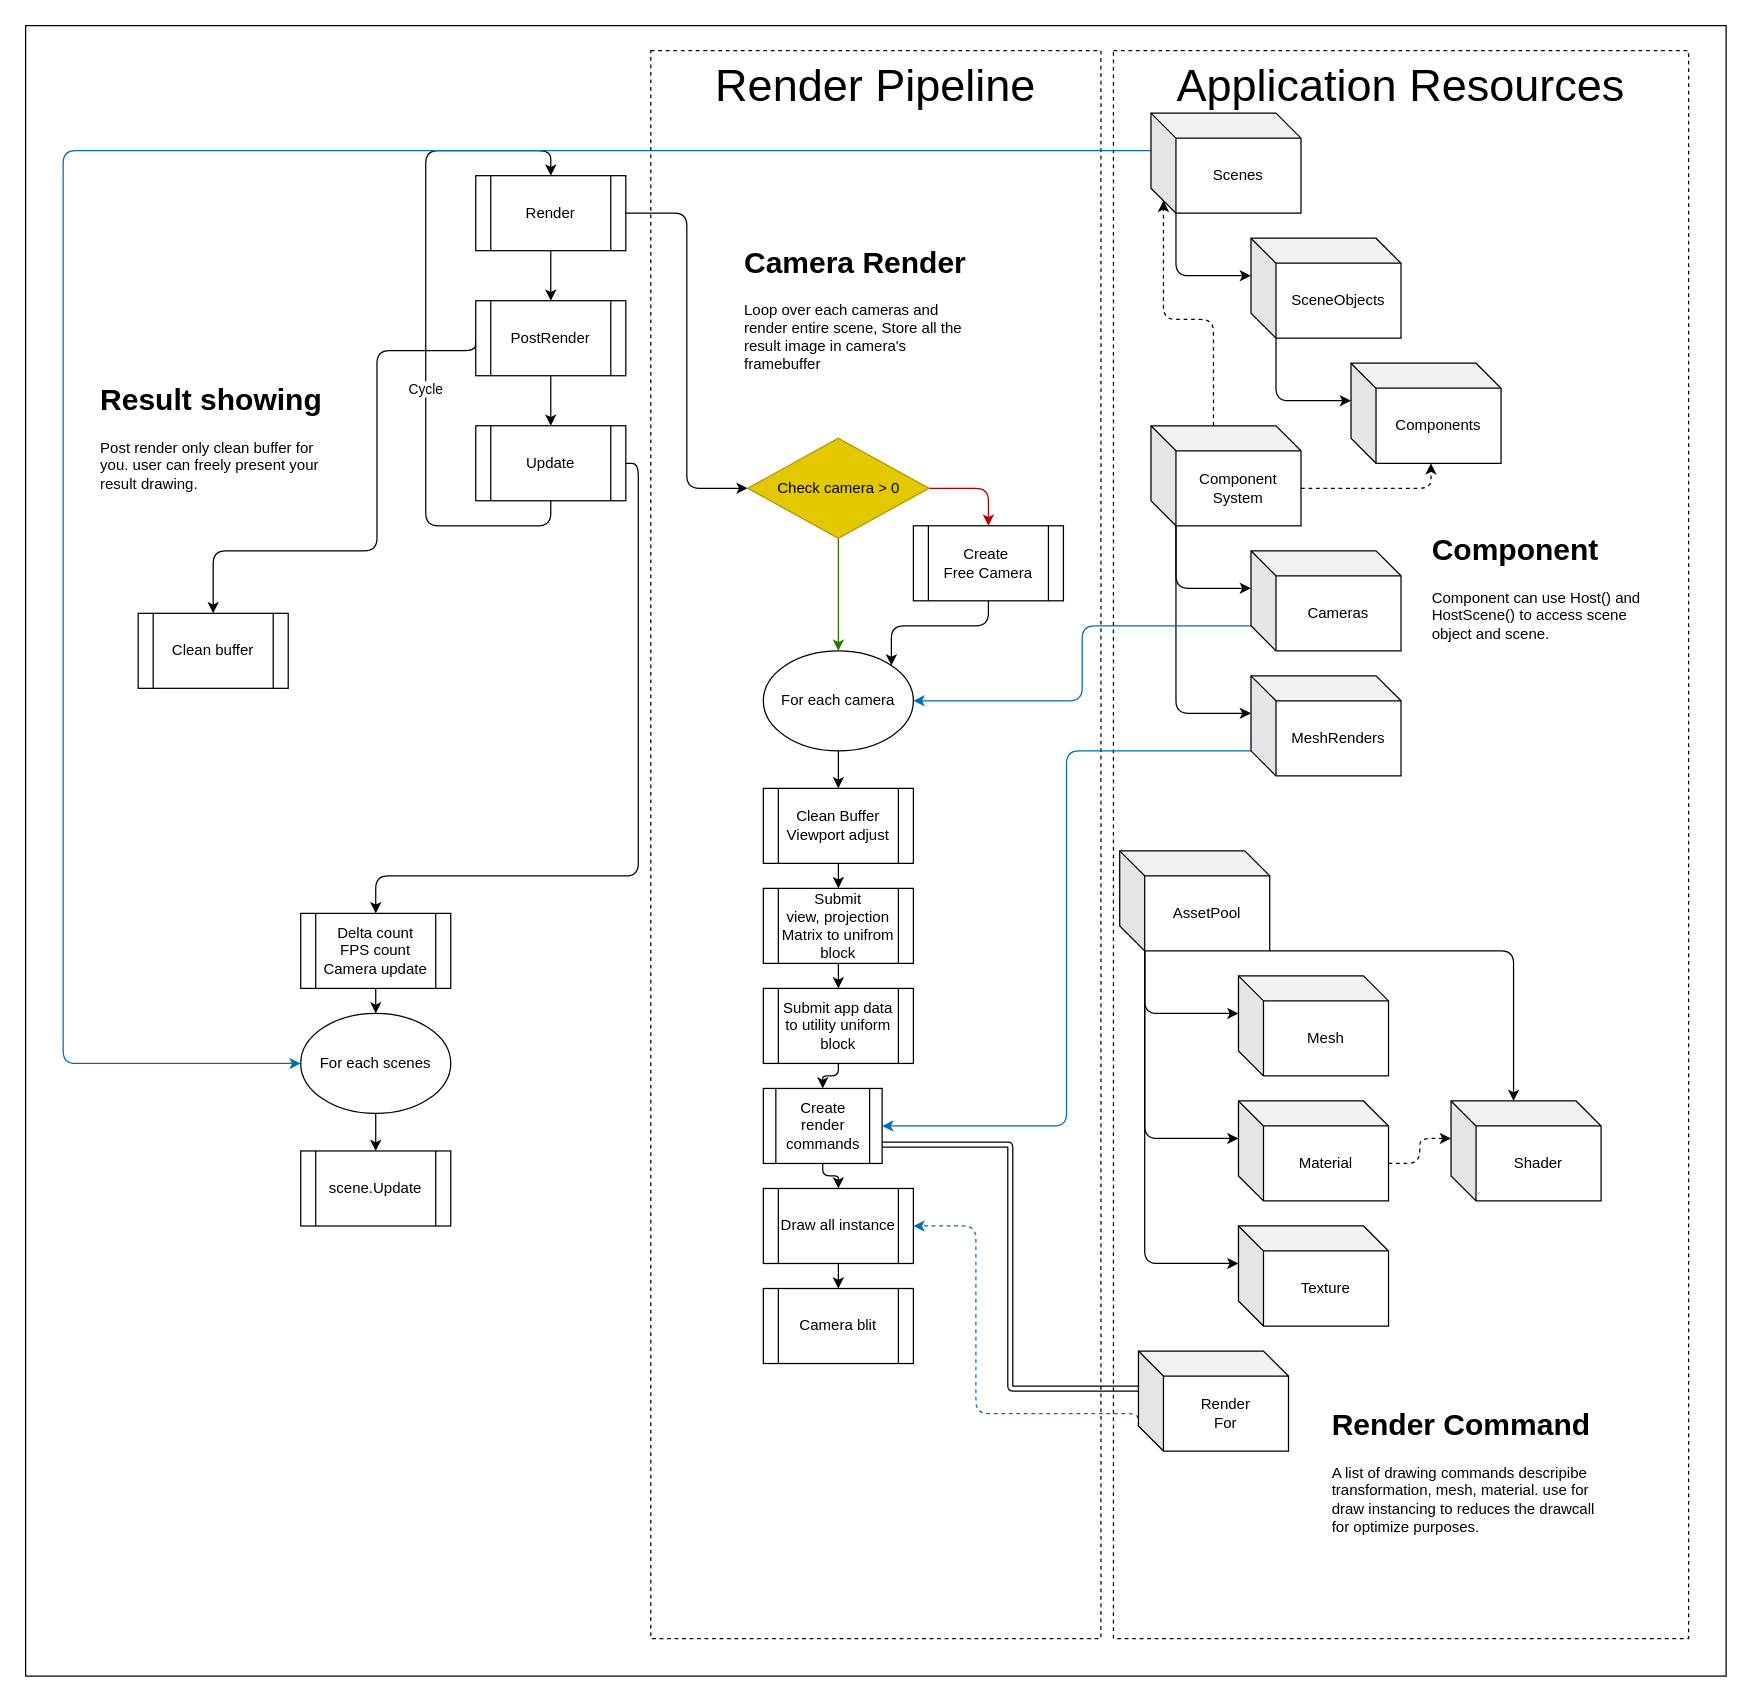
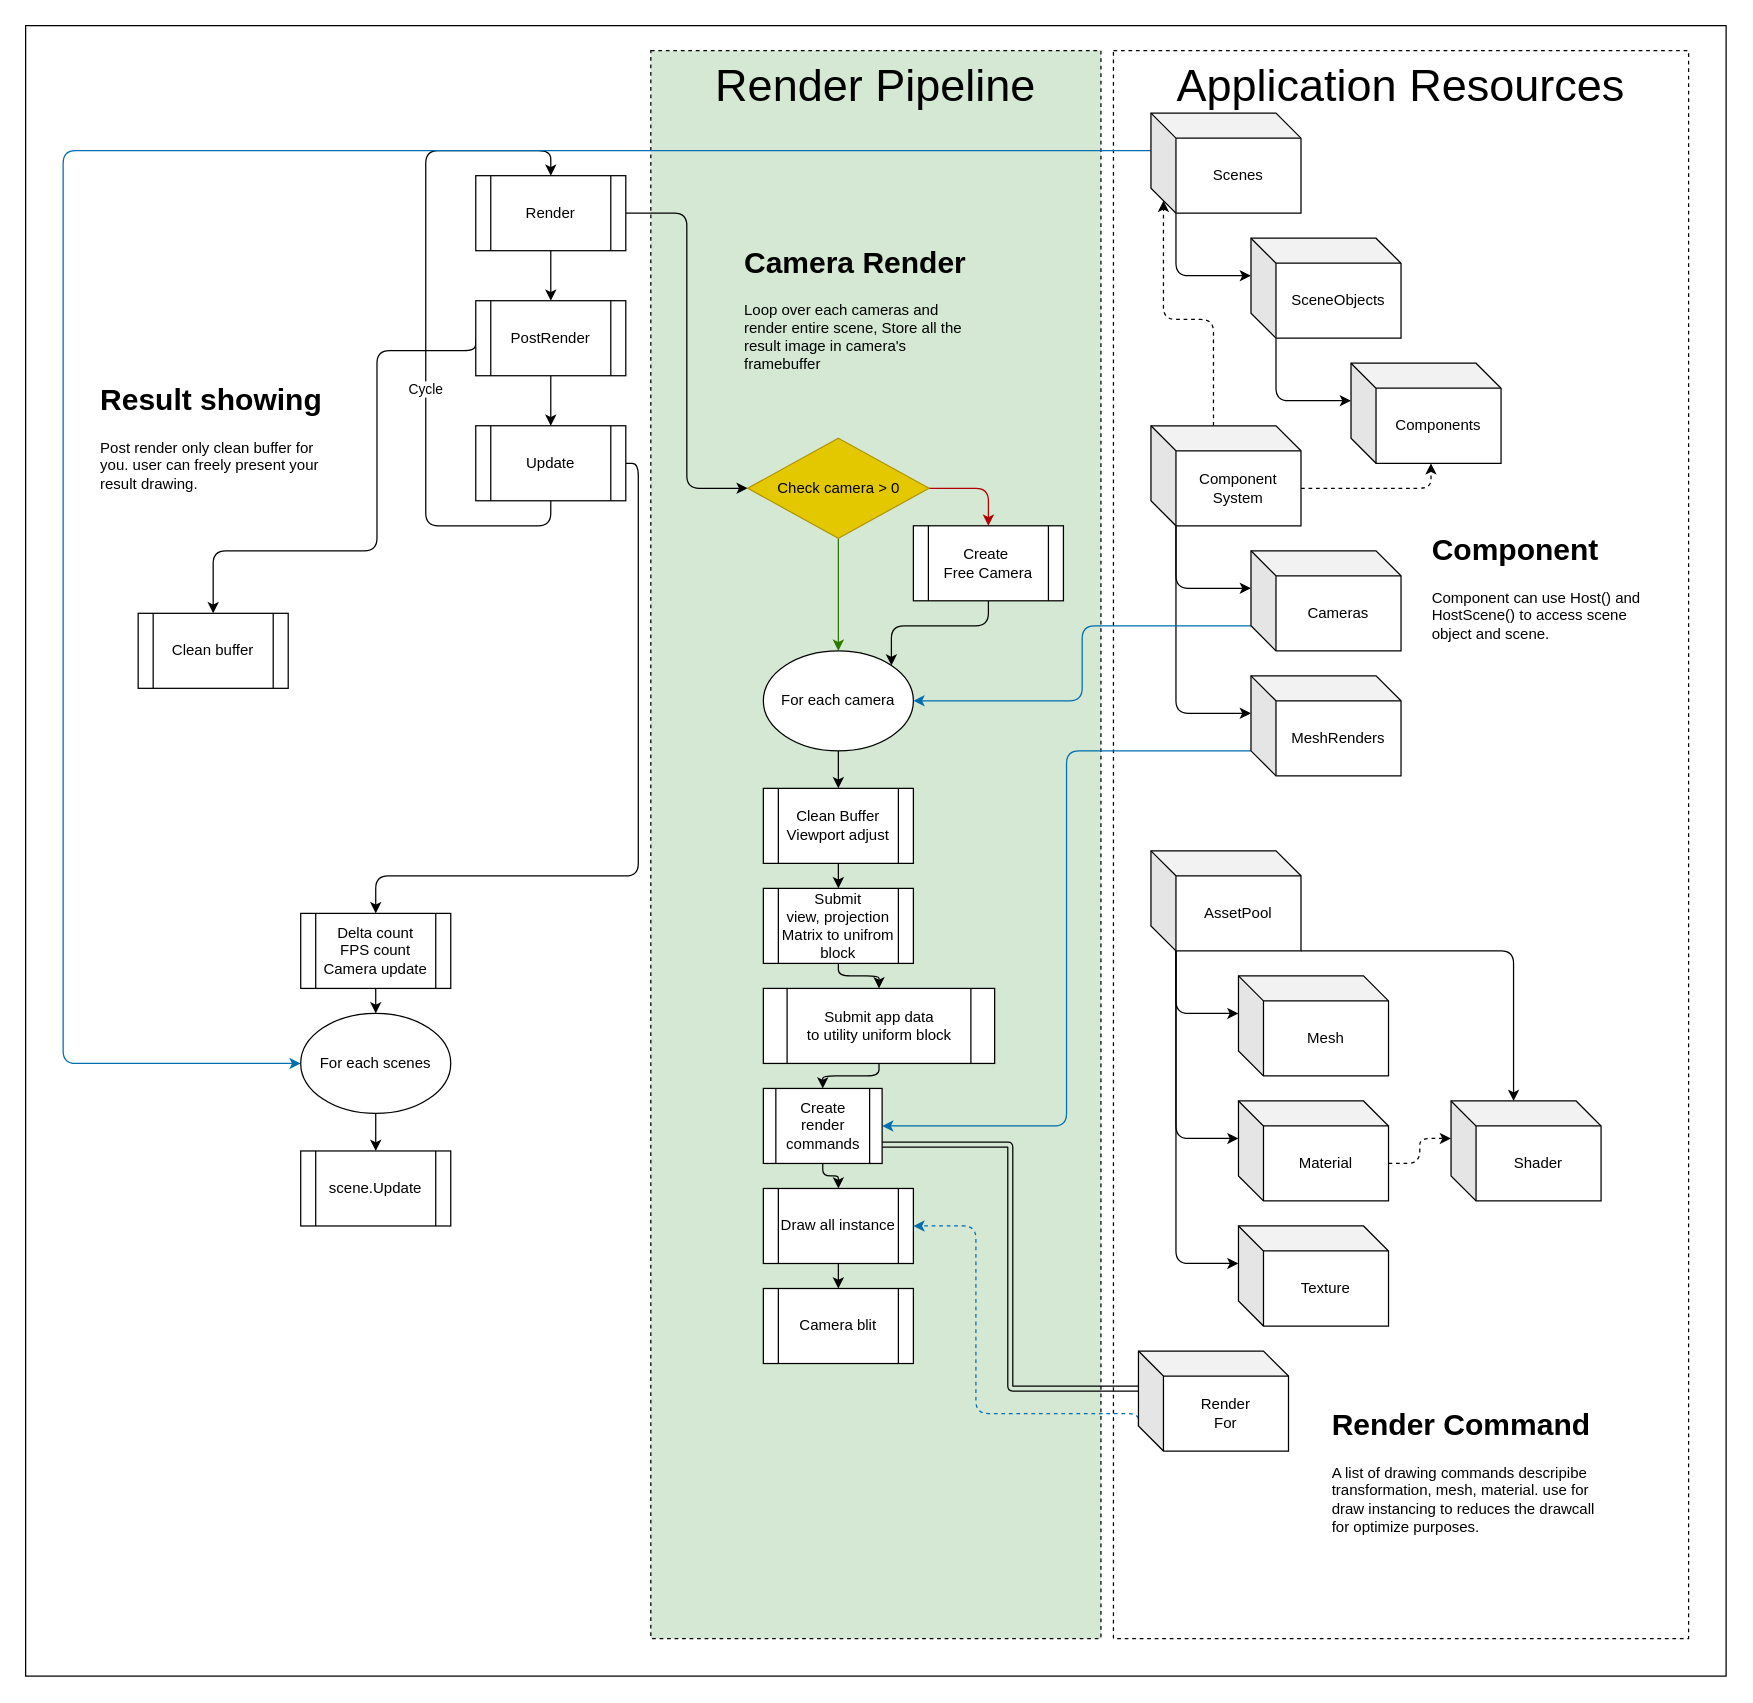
- <mxCell id="3" value="Render Pipeline" style="rounded=0;whiteSpace=wrap;html=1;fontSize=36;verticalAlign=top;dashed=1;" parent="1" vertex="1"><mxGeometry x="520" y="40" width="360" height="1270" as="geometry" /></mxCell>
+ <mxCell id="3" value="Render Pipeline" style="rounded=0;whiteSpace=wrap;html=1;fontSize=36;verticalAlign=top;dashed=1;fillColor=#d5e8d4;" parent="1" vertex="1"><mxGeometry x="520" y="40" width="360" height="1270" as="geometry" /></mxCell>
- <mxCell id="33" value="AssetPool" style="shape=cube;whiteSpace=wrap;html=1;boundedLbl=1;backgroundOutline=1;darkOpacity=0.05;darkOpacity2=0.1;" parent="1" vertex="1"><mxGeometry x="895" y="680" width="120" height="80" as="geometry" /></mxCell>
+ <mxCell id="33" value="AssetPool" style="shape=cube;whiteSpace=wrap;html=1;boundedLbl=1;backgroundOutline=1;darkOpacity=0.05;darkOpacity2=0.1;" parent="1" vertex="1"><mxGeometry x="920" y="680" width="120" height="80" as="geometry" /></mxCell>
- <mxCell id="52" value="Submit app data&lt;br&gt;to utility uniform block" style="shape=process;whiteSpace=wrap;html=1;backgroundOutline=1;" parent="1" vertex="1"><mxGeometry x="610" y="790" width="120" height="60" as="geometry" /></mxCell>
+ <mxCell id="52" value="Submit app data&lt;br&gt;to utility uniform block" style="shape=process;whiteSpace=wrap;html=1;backgroundOutline=1;" parent="1" vertex="1"><mxGeometry x="610" y="790" width="185" height="60" as="geometry" /></mxCell>
